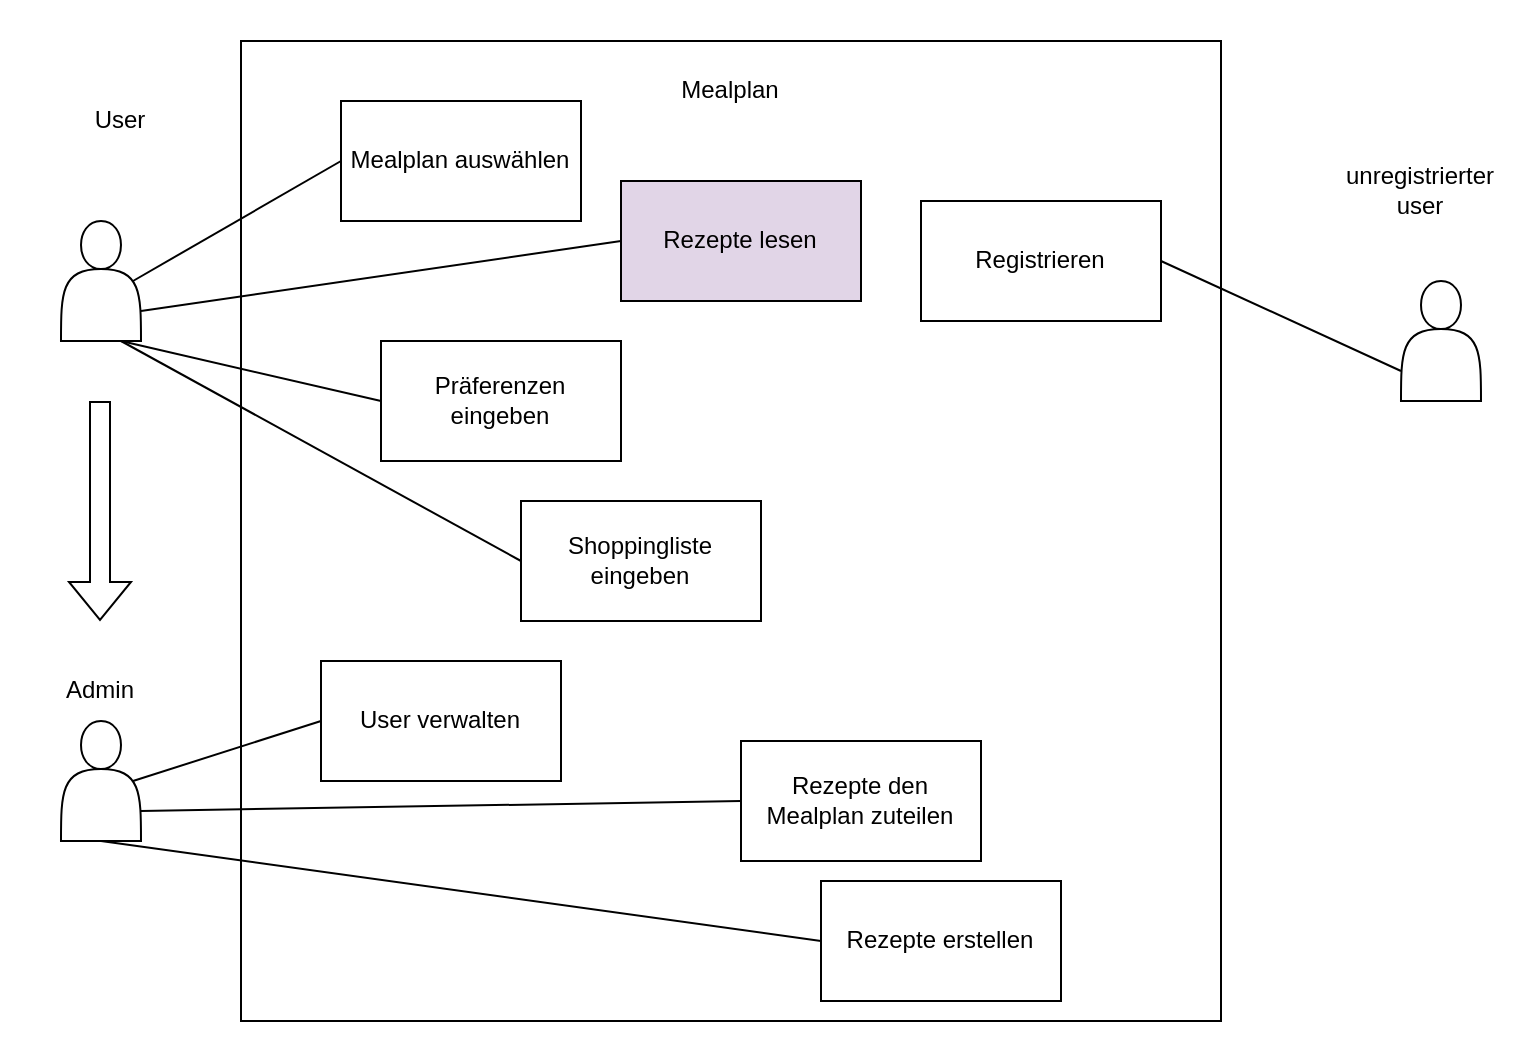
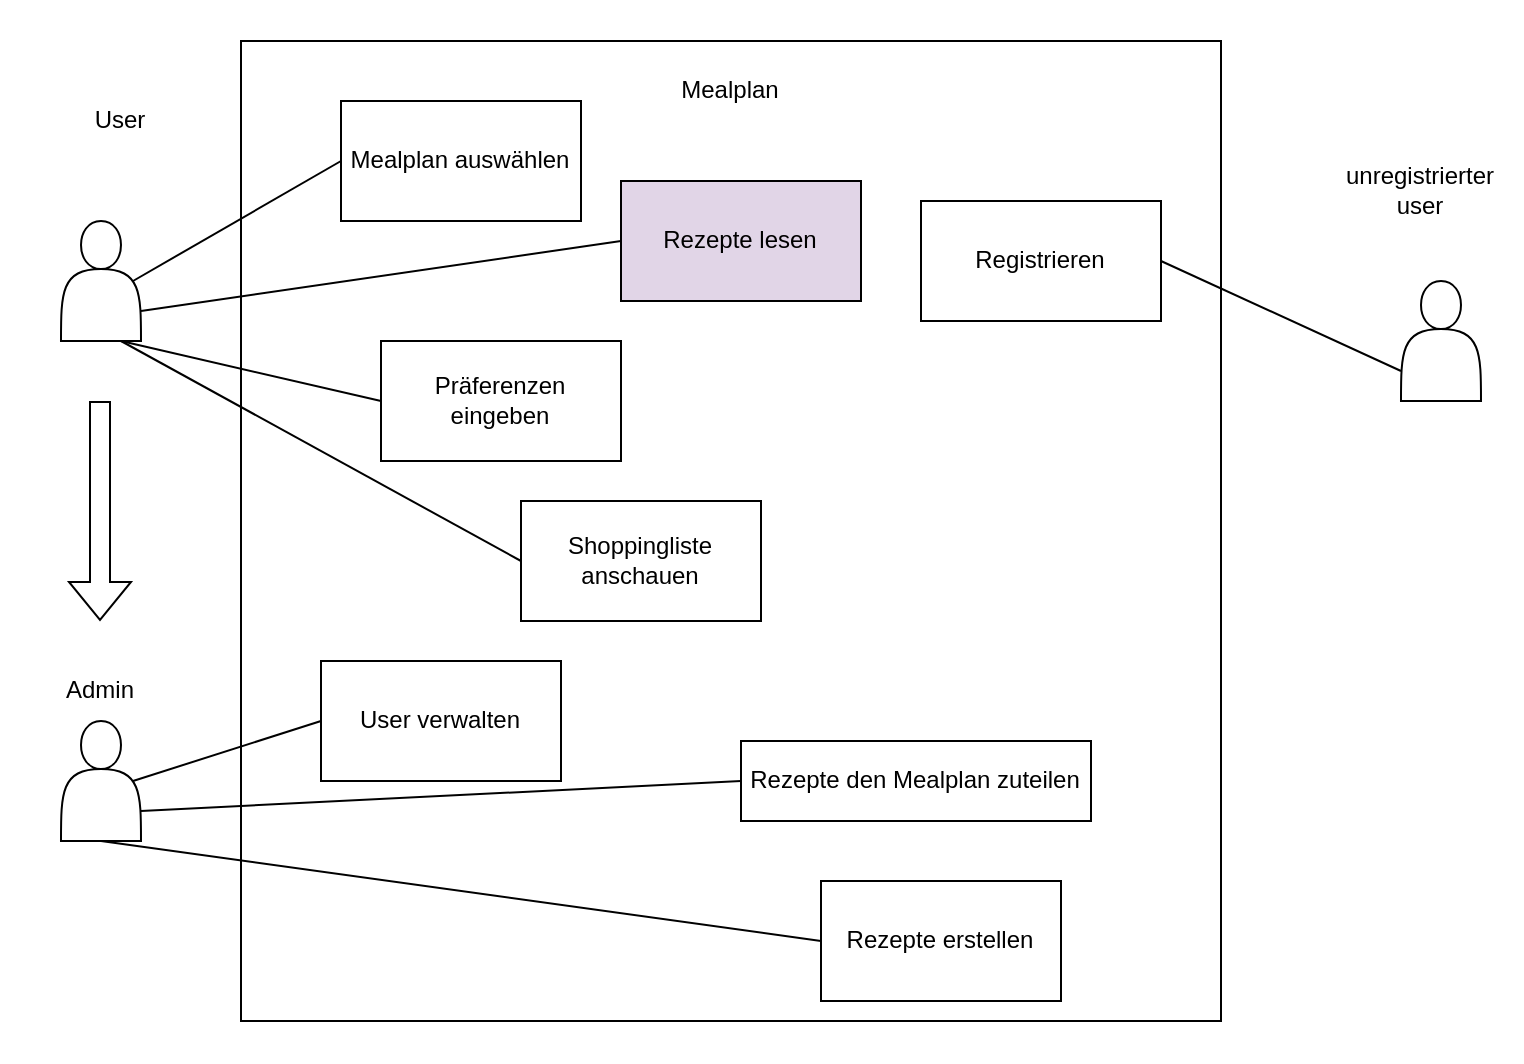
- <mxCell id="10" value="Shoppingliste eingeben" style="rounded=0;whiteSpace=wrap;html=1;" parent="1" vertex="1"><mxGeometry x="260" y="250" width="120" height="60" as="geometry" /></mxCell>
+ <mxCell id="10" value="Shoppingliste anschauen" style="rounded=0;whiteSpace=wrap;html=1;" parent="1" vertex="1"><mxGeometry x="260" y="250" width="120" height="60" as="geometry" /></mxCell>
- <mxCell id="20" value="Rezepte den Mealplan zuteilen" style="rounded=0;whiteSpace=wrap;html=1;" vertex="1" parent="1"><mxGeometry x="370" y="370" width="120" height="60" as="geometry" /></mxCell>
+ <mxCell id="20" value="Rezepte den Mealplan zuteilen" style="rounded=0;whiteSpace=wrap;html=1;" vertex="1" parent="1"><mxGeometry x="370" y="370" width="175" height="40" as="geometry" /></mxCell>
